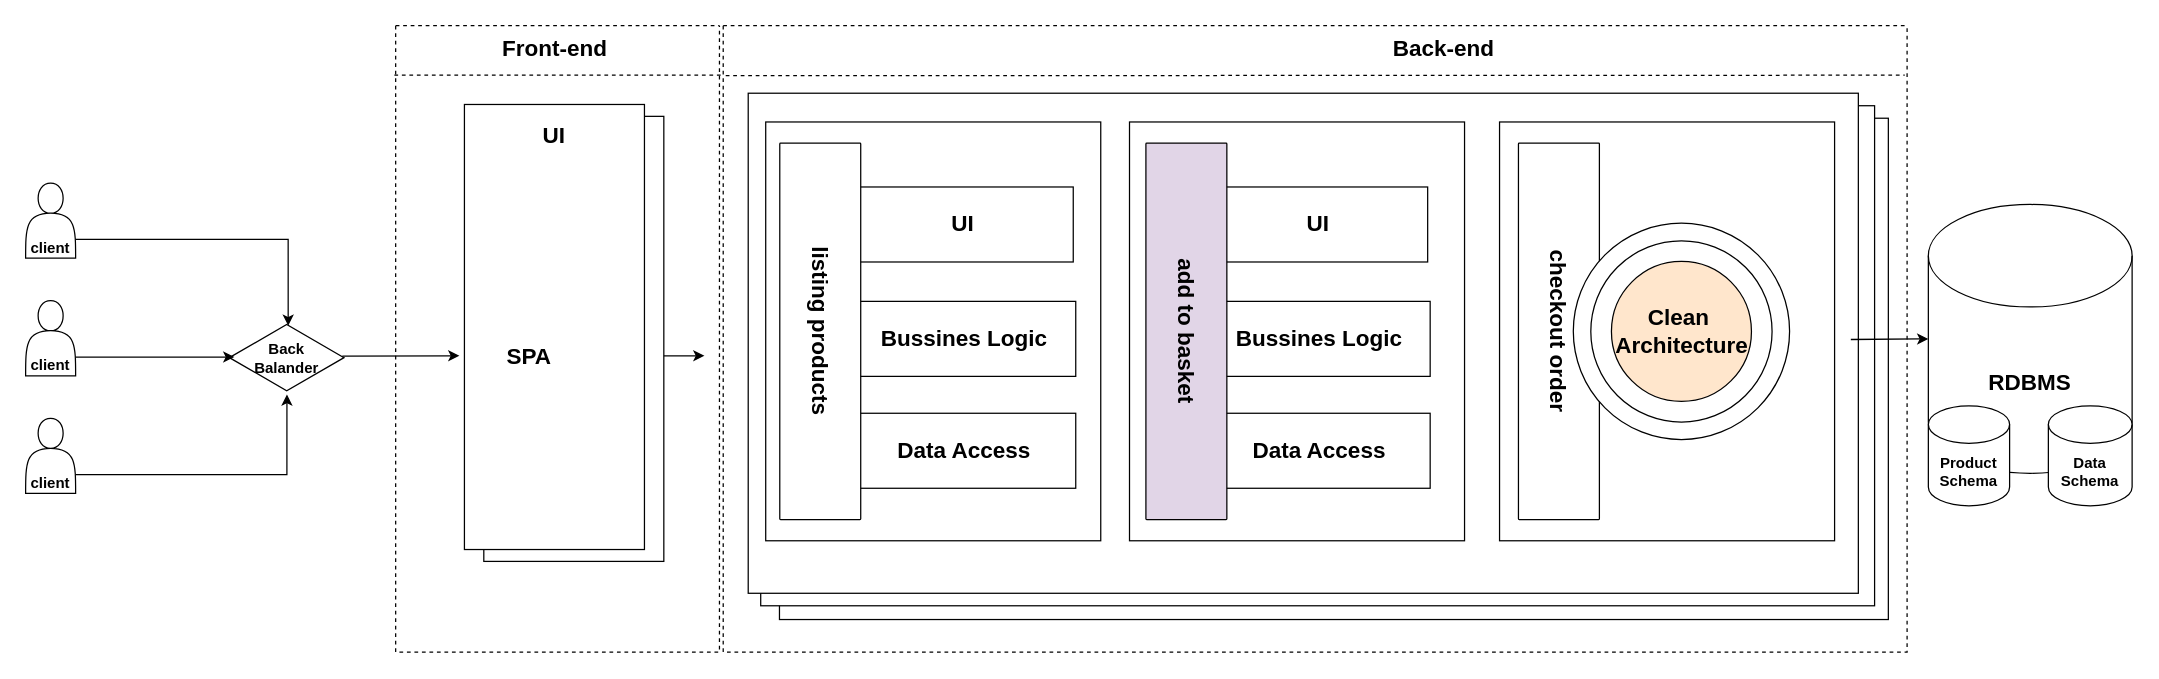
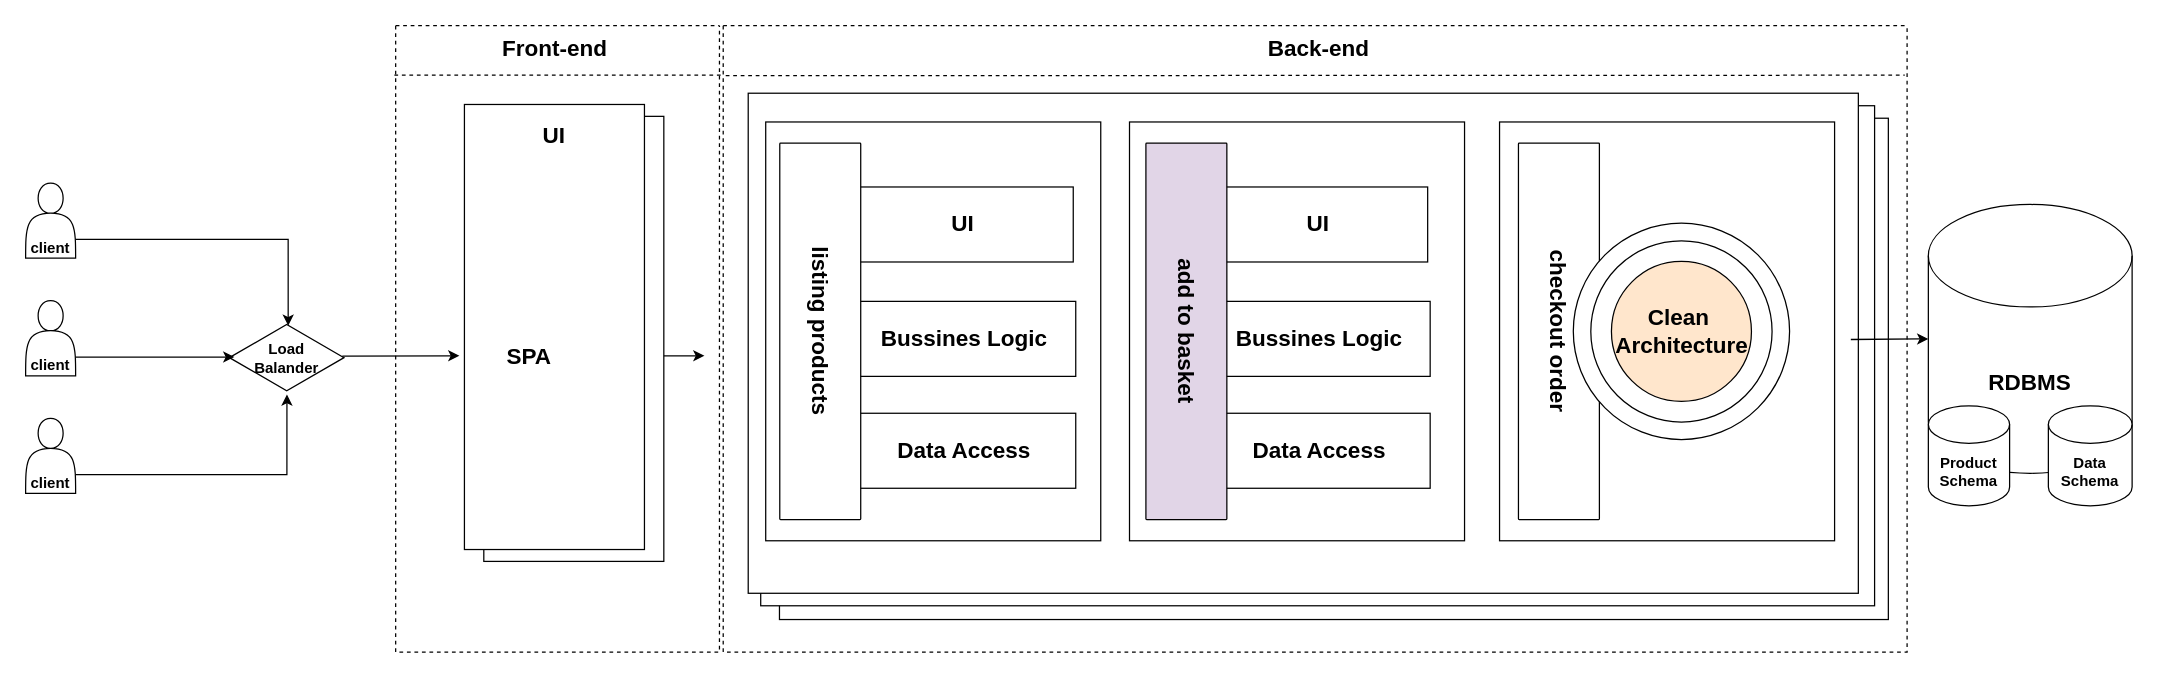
- <mxCell id="18" value="&lt;font style=&quot;font-size: 18px;&quot;&gt;&lt;b&gt;Back-end&lt;/b&gt;&lt;/font&gt;" style="text;html=1;align=center;verticalAlign=middle;whiteSpace=wrap;rounded=0;" vertex="1" parent="16"><mxGeometry x="523.5" y="4" width="105" height="30" as="geometry" /></mxCell>
+ <mxCell id="18" value="&lt;font style=&quot;font-size: 18px;&quot;&gt;&lt;b&gt;Back-end&lt;/b&gt;&lt;/font&gt;" style="text;html=1;align=center;verticalAlign=middle;whiteSpace=wrap;rounded=0;" vertex="1" parent="16"><mxGeometry x="423.5" y="4" width="105" height="30" as="geometry" /></mxCell>
- <mxCell id="5" value="&lt;b&gt;Back&lt;/b&gt;&lt;div&gt;&lt;b&gt;Balander&lt;/b&gt;&lt;/div&gt;" style="html=1;whiteSpace=wrap;aspect=fixed;shape=isoRectangle;" vertex="1" parent="1"><mxGeometry x="183" y="258" width="91.67" height="55" as="geometry" /></mxCell>
+ <mxCell id="5" value="&lt;b&gt;Load&lt;/b&gt;&lt;div&gt;&lt;b&gt;Balander&lt;/b&gt;&lt;/div&gt;" style="html=1;whiteSpace=wrap;aspect=fixed;shape=isoRectangle;" vertex="1" parent="1"><mxGeometry x="183" y="258" width="91.67" height="55" as="geometry" /></mxCell>
